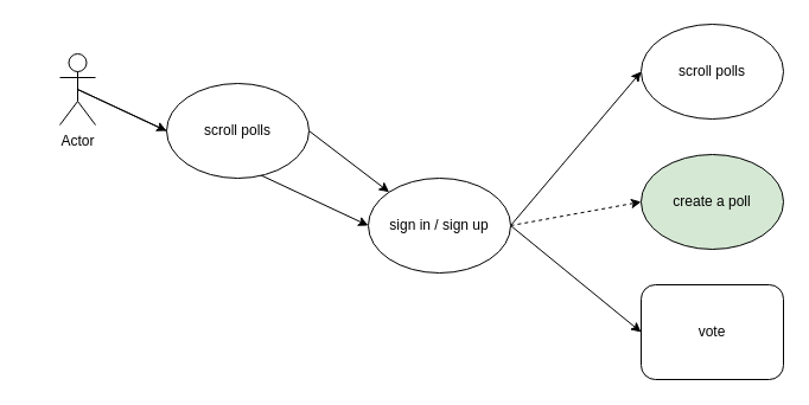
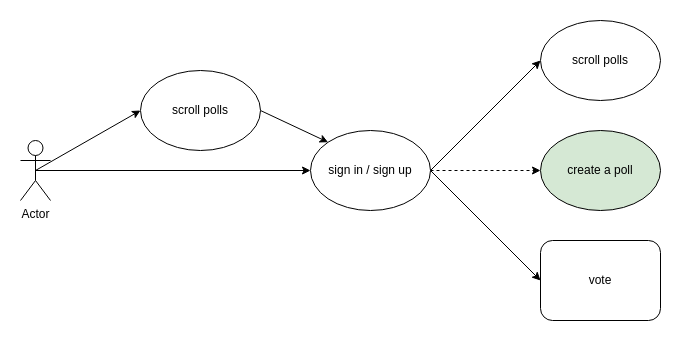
- <mxCell id="4" value="Actor" style="shape=umlActor;verticalLabelPosition=bottom;verticalAlign=top;html=1;outlineConnect=0;" vertex="1" parent="1"><mxGeometry x="50" y="45" width="30" height="60" as="geometry" /></mxCell>
+ <mxCell id="4" value="Actor" style="shape=umlActor;verticalLabelPosition=bottom;verticalAlign=top;html=1;outlineConnect=0;" vertex="1" parent="1"><mxGeometry x="20" y="140" width="30" height="60" as="geometry" /></mxCell>
- <mxCell id="10" value="sign in / sign up" style="ellipse;whiteSpace=wrap;html=1;" vertex="1" parent="1"><mxGeometry x="310" y="150" width="120" height="80" as="geometry" /></mxCell>
+ <mxCell id="10" value="sign in / sign up" style="ellipse;whiteSpace=wrap;html=1;" vertex="1" parent="1"><mxGeometry x="310" y="130" width="120" height="80" as="geometry" /></mxCell>
